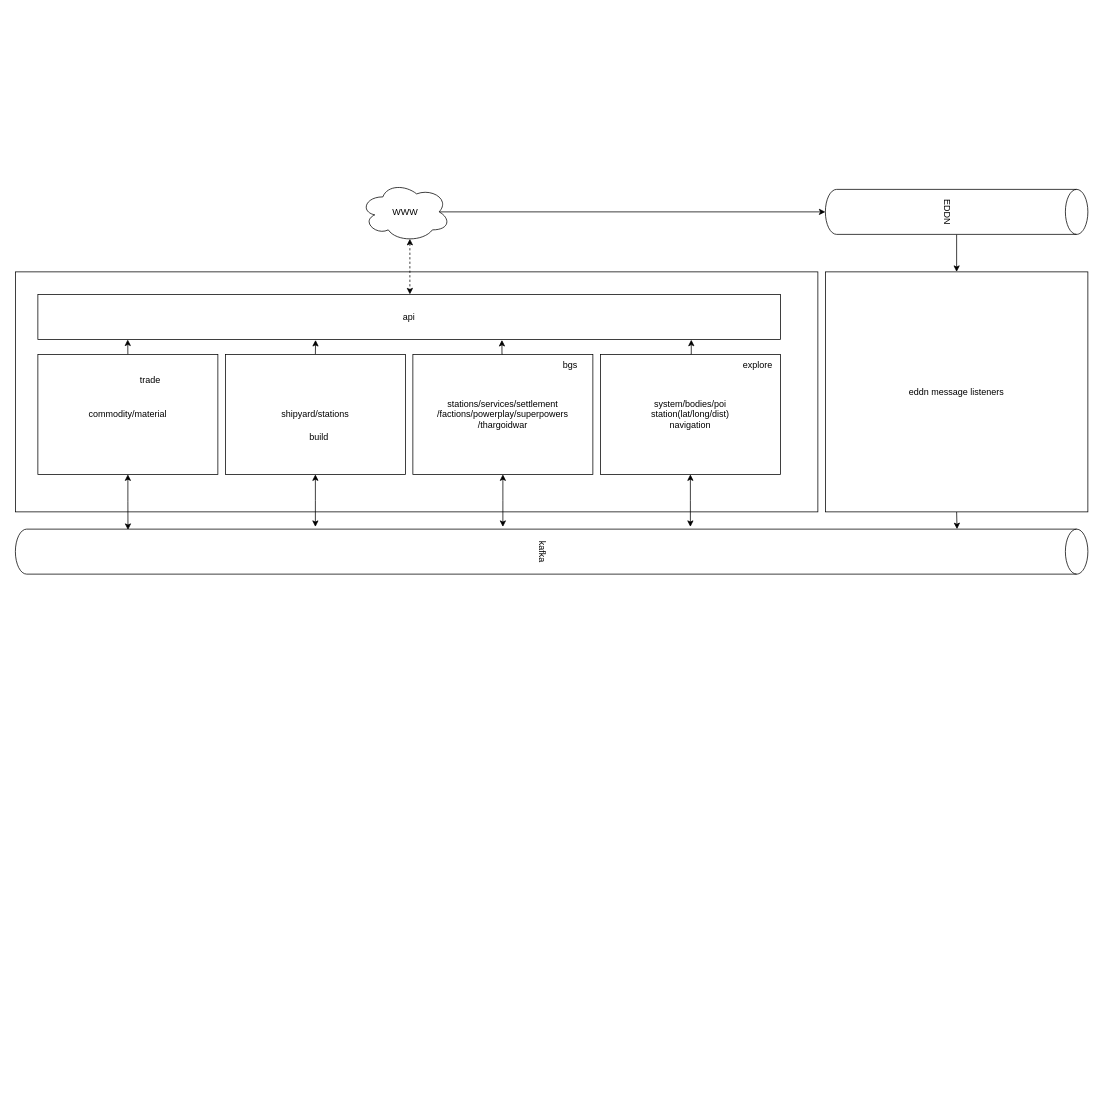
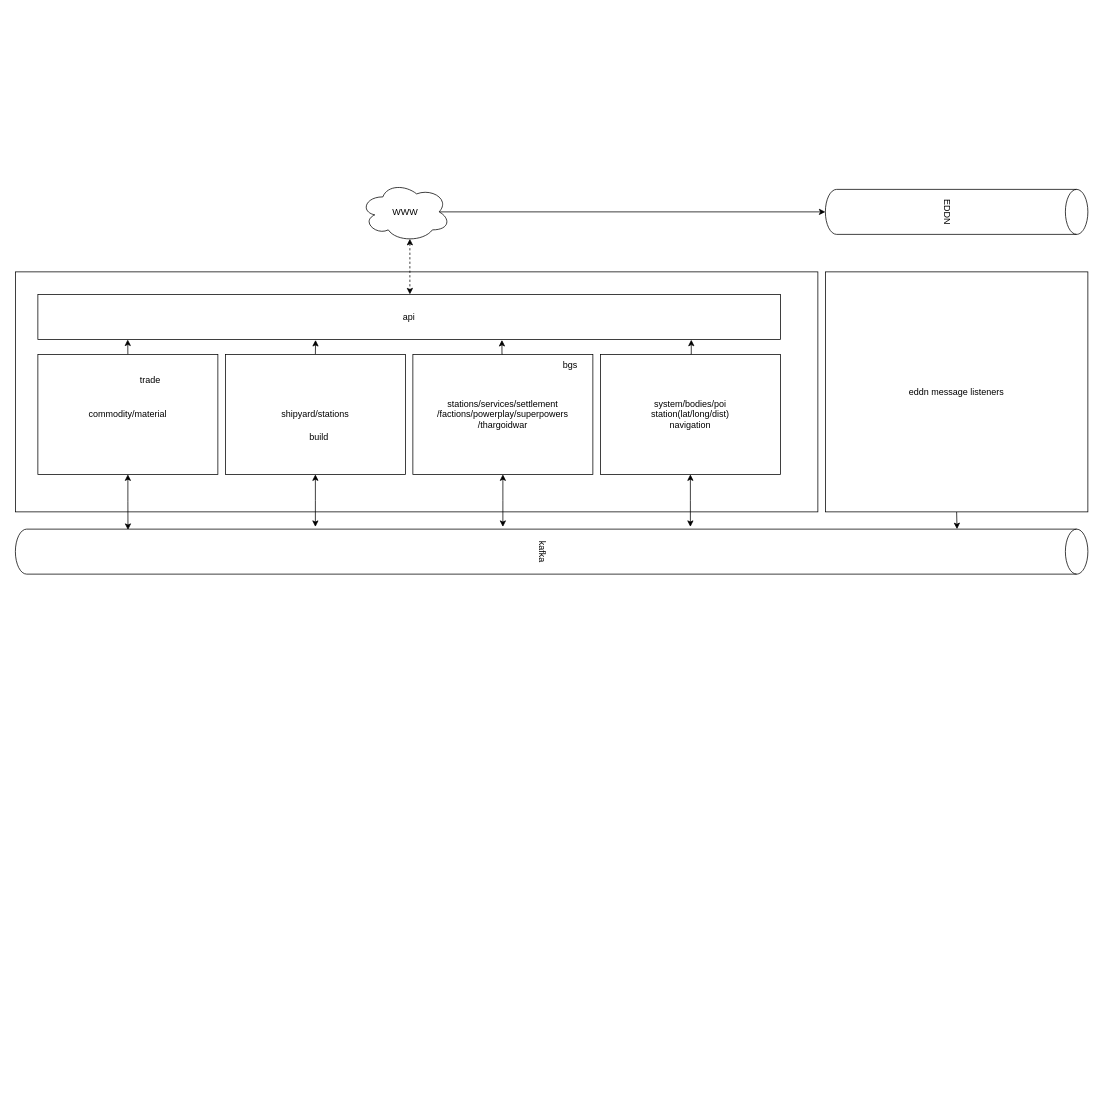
- <mxCell id="22" style="edgeStyle=orthogonalEdgeStyle;rounded=0;orthogonalLoop=1;jettySize=auto;html=1;exitX=1;exitY=0.5;exitDx=0;exitDy=0;exitPerimeter=0;entryX=0.5;entryY=0;entryDx=0;entryDy=0;" edge="1" parent="1" source="23" target="17"><mxGeometry relative="1" as="geometry" /></mxCell>
- <mxCell id="27" value="explore" style="text;html=1;strokeColor=none;fillColor=none;align=center;verticalAlign=middle;whiteSpace=wrap;rounded=0;" vertex="1" parent="1"><mxGeometry x="980" y="472" width="60" height="30" as="geometry" /></mxCell>
